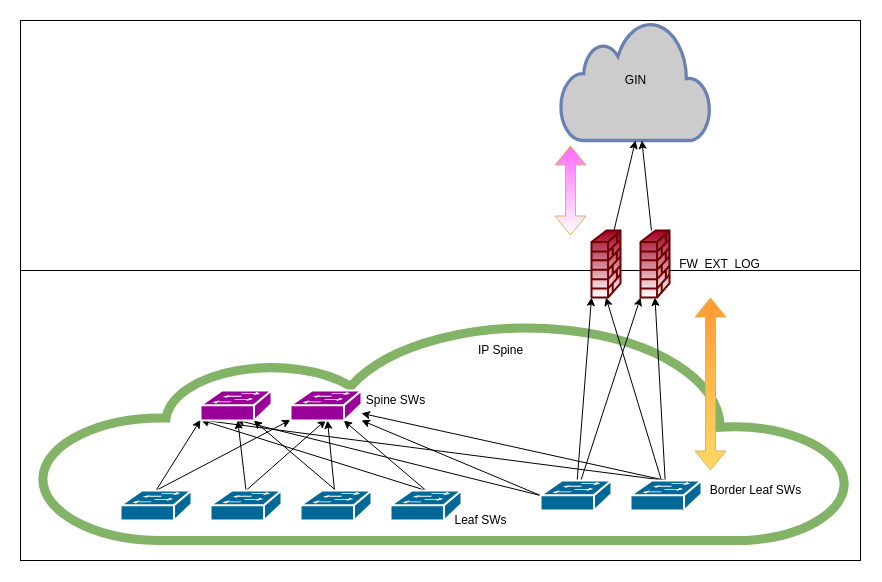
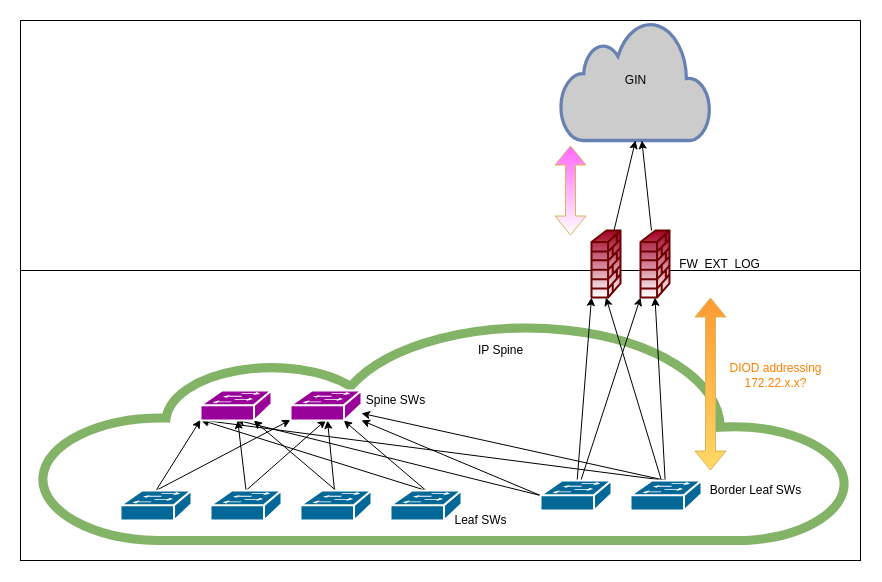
+ <mxCell id="41" value="&lt;font color=&quot;#ff8000&quot;&gt;DIOD addressing&lt;br&gt;172.22.x.x?&lt;/font&gt;" style="text;html=1;align=center;verticalAlign=middle;resizable=0;points=[];autosize=1;" vertex="1" parent="1"><mxGeometry x="720" y="360" width="110" height="30" as="geometry" /></mxCell>
